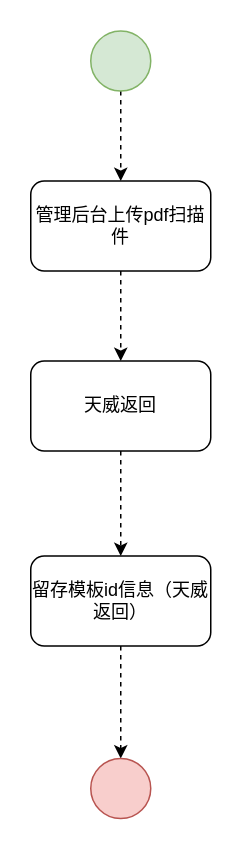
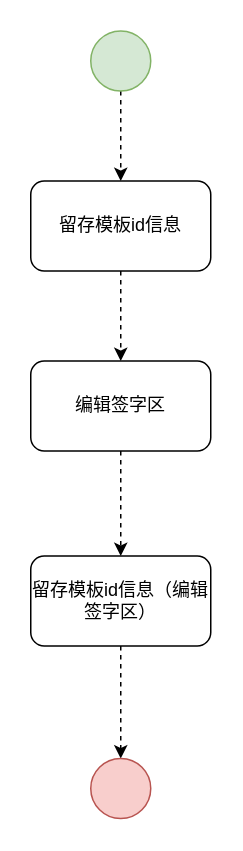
- <mxCell id="5" value="管理后台上传pdf扫描件" style="rounded=1;whiteSpace=wrap;html=1;" vertex="1" parent="1"><mxGeometry x="20" y="120" width="120" height="60" as="geometry" /></mxCell>
+ <mxCell id="5" value="留存模板id信息" style="rounded=1;whiteSpace=wrap;html=1;" vertex="1" parent="1"><mxGeometry x="20" y="120" width="120" height="60" as="geometry" /></mxCell>
- <mxCell id="7" value="天威返回" style="rounded=1;whiteSpace=wrap;html=1;" vertex="1" parent="1"><mxGeometry x="20" y="240" width="120" height="60" as="geometry" /></mxCell>
+ <mxCell id="7" value="编辑签字区" style="rounded=1;whiteSpace=wrap;html=1;" vertex="1" parent="1"><mxGeometry x="20" y="240" width="120" height="60" as="geometry" /></mxCell>
- <mxCell id="9" value="留存模板id信息（天威返回）" style="rounded=1;whiteSpace=wrap;html=1;" vertex="1" parent="1"><mxGeometry x="20" y="370" width="120" height="60" as="geometry" /></mxCell>
+ <mxCell id="9" value="留存模板id信息（编辑签字区）" style="rounded=1;whiteSpace=wrap;html=1;" vertex="1" parent="1"><mxGeometry x="20" y="370" width="120" height="60" as="geometry" /></mxCell>
